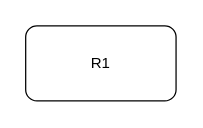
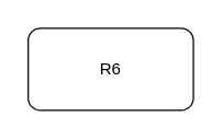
- <mxCell id="2" value="R1" style="rounded=1;whiteSpace=wrap;html=1;" parent="1" vertex="1"><mxGeometry x="20" y="20" width="120" height="60" as="geometry" /></mxCell>
+ <mxCell id="2" value="R6" style="rounded=1;whiteSpace=wrap;html=1;" parent="1" vertex="1"><mxGeometry x="20" y="20" width="120" height="60" as="geometry" /></mxCell>
